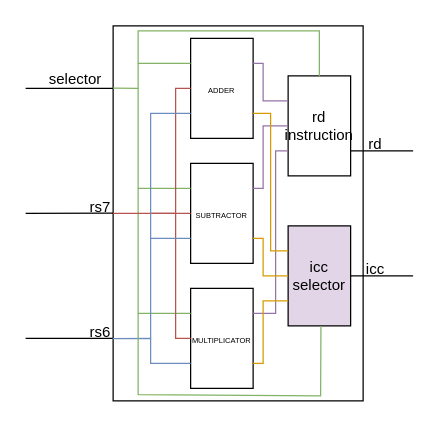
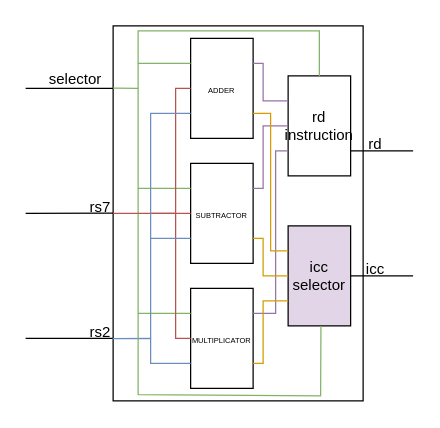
- <mxCell id="10" value="rs6" style="text;html=1;align=center;verticalAlign=middle;whiteSpace=wrap;rounded=0;" vertex="1" parent="1"><mxGeometry x="70" y="250" width="20" height="30" as="geometry" /></mxCell>
+ <mxCell id="10" value="rs2" style="text;html=1;align=center;verticalAlign=middle;whiteSpace=wrap;rounded=0;" vertex="1" parent="1"><mxGeometry x="70" y="250" width="20" height="30" as="geometry" /></mxCell>
